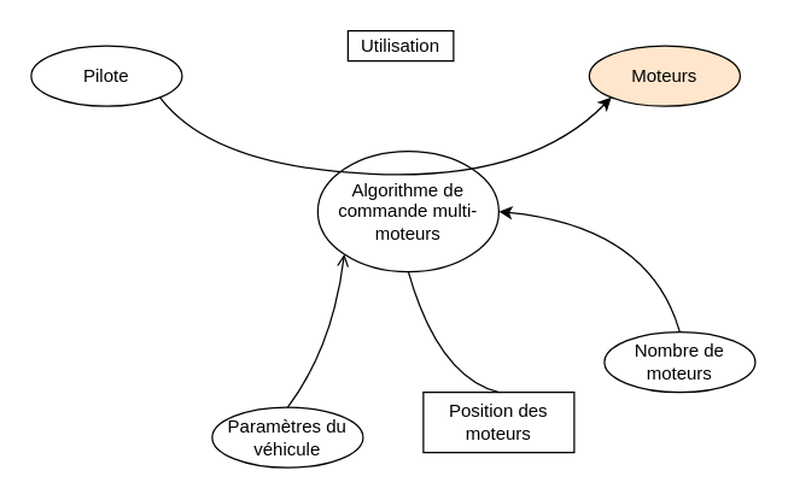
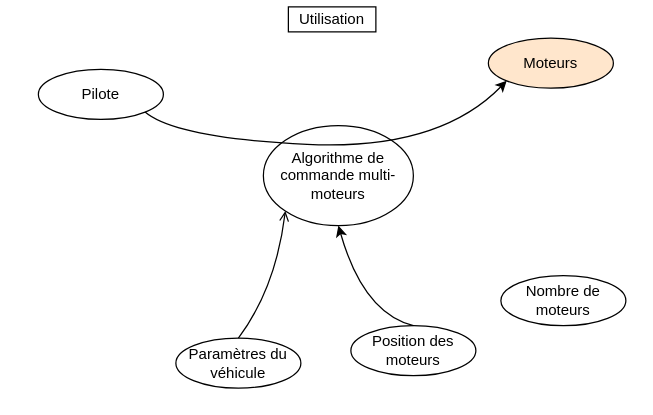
- <mxCell id="12" value="Utilisation" style="rounded=0;whiteSpace=wrap;html=1;" vertex="1" parent="1"><mxGeometry x="230" y="20" width="70" height="20" as="geometry" /></mxCell>
+ <mxCell id="12" value="Utilisation" style="rounded=0;whiteSpace=wrap;html=1;" vertex="1" parent="1"><mxGeometry x="230" y="5" width="70" height="20" as="geometry" /></mxCell>
- <mxCell id="3" value="Pilote" style="ellipse;whiteSpace=wrap;html=1;" vertex="1" parent="1"><mxGeometry x="20" y="30" width="100" height="40" as="geometry" /></mxCell>
+ <mxCell id="3" value="Pilote" style="ellipse;whiteSpace=wrap;html=1;" vertex="1" parent="1"><mxGeometry x="30" y="55" width="100" height="40" as="geometry" /></mxCell>
- <mxCell id="11" value="" style="curved=1;endArrow=classic;html=1;rounded=0;entryX=1;entryY=0.5;entryDx=0;entryDy=0;exitX=0.5;exitY=0;exitDx=0;exitDy=0;" edge="1" parent="1" source="5" target="2"><mxGeometry width="50" height="50" relative="1" as="geometry"><mxPoint x="210" y="290" as="sourcePoint" /><mxPoint x="248" y="188" as="targetPoint" /><Array as="points"><mxPoint x="430" y="150" /></Array></mxGeometry></mxCell>
- <mxCell id="10" value="" style="curved=1;endArrow=none;html=1;rounded=0;entryX=0.5;entryY=1;entryDx=0;entryDy=0;exitX=0.5;exitY=0;exitDx=0;exitDy=0;" edge="1" parent="1" source="6" target="2"><mxGeometry width="50" height="50" relative="1" as="geometry"><mxPoint x="200" y="280" as="sourcePoint" /><mxPoint x="238" y="178" as="targetPoint" /><Array as="points"><mxPoint x="290" y="250" /></Array></mxGeometry></mxCell>
+ <mxCell id="10" value="" style="curved=1;endArrow=classic;html=1;rounded=0;entryX=0.5;entryY=1;entryDx=0;entryDy=0;exitX=0.5;exitY=0;exitDx=0;exitDy=0;" edge="1" parent="1" source="6" target="2"><mxGeometry width="50" height="50" relative="1" as="geometry"><mxPoint x="200" y="280" as="sourcePoint" /><mxPoint x="238" y="178" as="targetPoint" /><Array as="points"><mxPoint x="290" y="250" /></Array></mxGeometry></mxCell>
- <mxCell id="6" value="Position des moteurs" style="whiteSpace=wrap;html=1;rounded=0;" vertex="1" parent="1"><mxGeometry x="280" y="260" width="100" height="40" as="geometry" /></mxCell>
+ <mxCell id="6" value="Position des moteurs" style="ellipse;whiteSpace=wrap;html=1;" vertex="1" parent="1"><mxGeometry x="280" y="260" width="100" height="40" as="geometry" /></mxCell>
